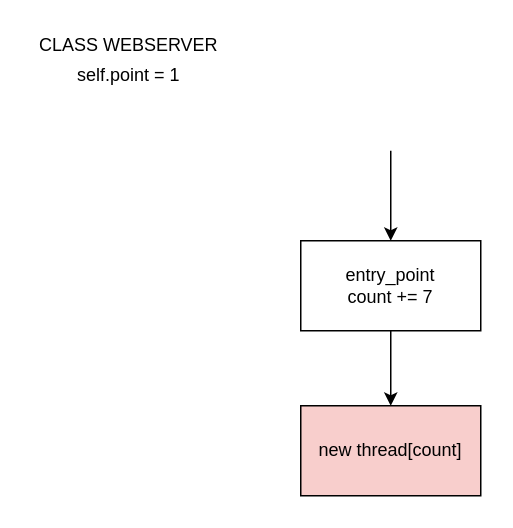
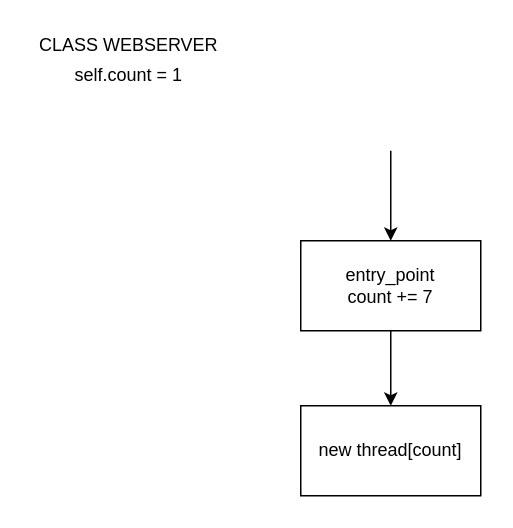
- <mxCell id="6" value="self.point = 1" style="text;html=1;align=center;verticalAlign=middle;resizable=0;points=[];autosize=1;strokeColor=none;fillColor=none;" vertex="1" parent="1"><mxGeometry x="40" y="40" width="90" height="20" as="geometry" /></mxCell>
+ <mxCell id="6" value="self.count = 1" style="text;html=1;align=center;verticalAlign=middle;resizable=0;points=[];autosize=1;strokeColor=none;fillColor=none;" vertex="1" parent="1"><mxGeometry x="40" y="40" width="90" height="20" as="geometry" /></mxCell>
- <mxCell id="7" value="new thread[count]" style="rounded=0;whiteSpace=wrap;html=1;fillColor=#f8cecc;" vertex="1" parent="1"><mxGeometry x="200" y="270" width="120" height="60" as="geometry" /></mxCell>
+ <mxCell id="7" value="new thread[count]" style="rounded=0;whiteSpace=wrap;html=1;" vertex="1" parent="1"><mxGeometry x="200" y="270" width="120" height="60" as="geometry" /></mxCell>
